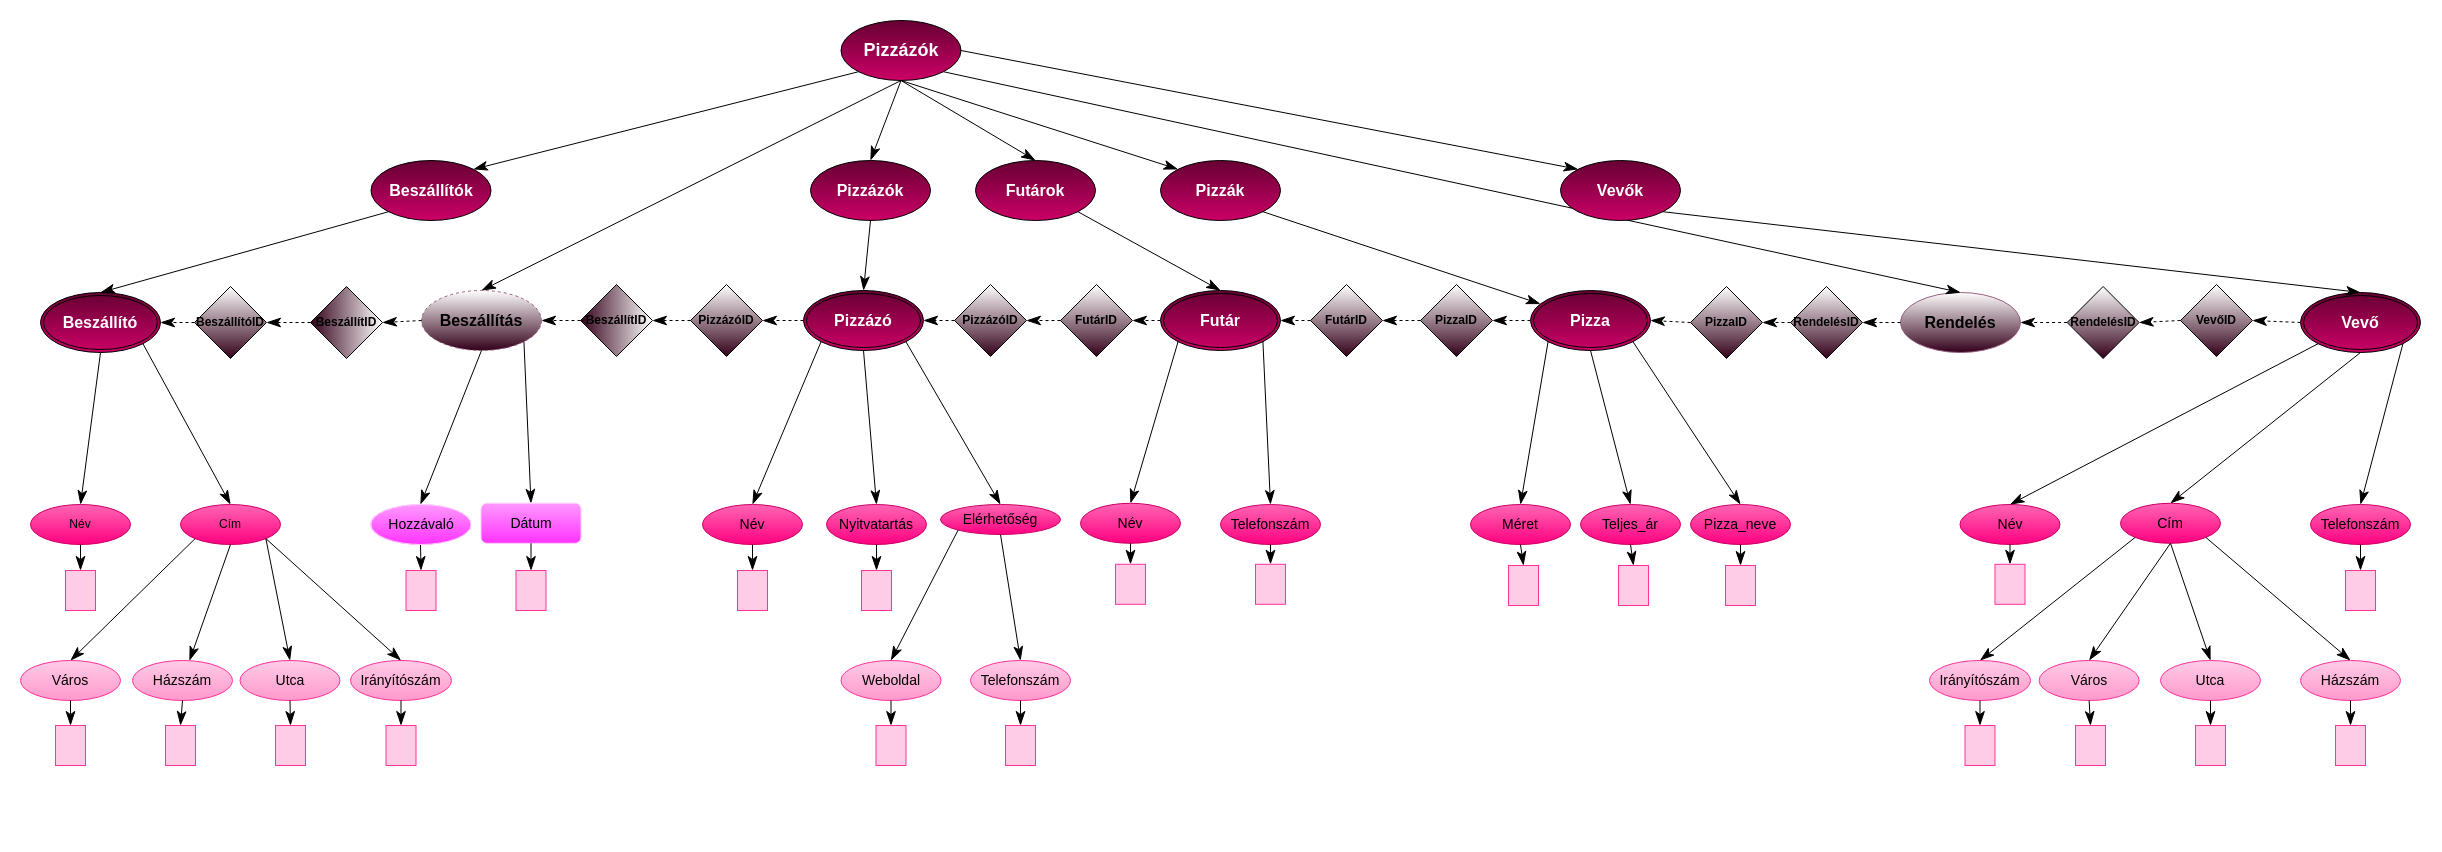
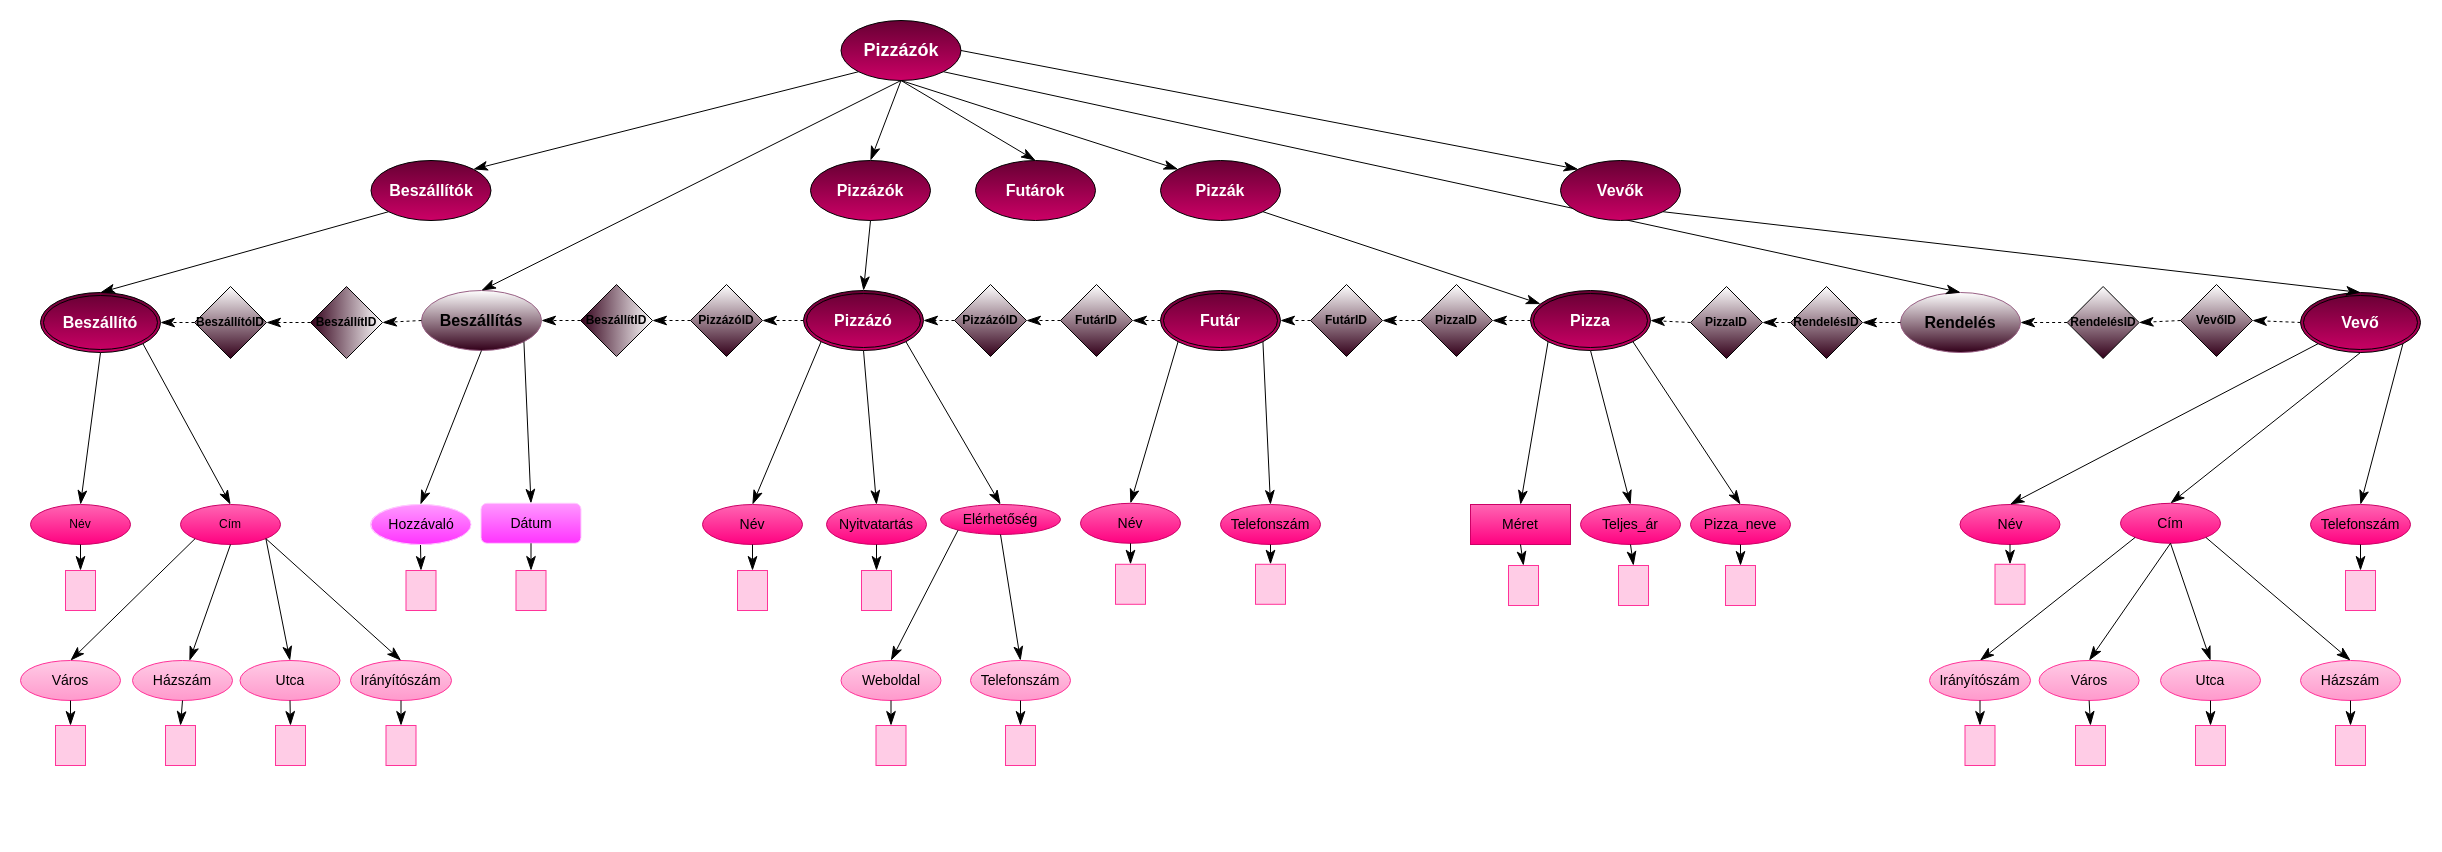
- <mxCell id="136" value="" style="endArrow=classicThin;endFill=1;endSize=12;html=1;rounded=0;fontColor=#000000;exitX=1;exitY=1;exitDx=0;exitDy=0;strokeWidth=1;entryX=0.5;entryY=0;entryDx=0;entryDy=0;" parent="1" source="134" target="135" edge="1"><mxGeometry width="160" relative="1" as="geometry"><mxPoint x="1122.926" y="220.003" as="sourcePoint" /><mxPoint x="1090.5" y="178.79" as="targetPoint" /></mxGeometry></mxCell>
- <mxCell id="19" value="&lt;font style=&quot;font-size: 16px;&quot;&gt;&lt;b style=&quot;font-size: 16px;&quot;&gt;Beszállítás&lt;/b&gt;&lt;/font&gt;" style="ellipse;whiteSpace=wrap;html=1;align=center;rounded=0;shadow=0;fillColor=#FFFFFF;gradientColor=#33001A;gradientDirection=south;strokeColor=#996185;fontColor=#000000;fontSize=16;dashed=1;" parent="1" vertex="1"><mxGeometry x="421" y="290" width="120" height="60" as="geometry" /></mxCell>
+ <mxCell id="19" value="&lt;font style=&quot;font-size: 16px;&quot;&gt;&lt;b style=&quot;font-size: 16px;&quot;&gt;Beszállítás&lt;/b&gt;&lt;/font&gt;" style="ellipse;whiteSpace=wrap;html=1;align=center;rounded=0;shadow=0;fillColor=#FFFFFF;gradientColor=#33001A;gradientDirection=south;strokeColor=#996185;fontColor=#000000;fontSize=16;" parent="1" vertex="1"><mxGeometry x="421" y="290" width="120" height="60" as="geometry" /></mxCell>
- <mxCell id="75" value="Méret" style="ellipse;whiteSpace=wrap;html=1;rounded=0;shadow=0;strokeColor=#CC0066;fillColor=#FF66B3;gradientDirection=south;gradientColor=#FF0080;fontSize=14;" parent="1" vertex="1"><mxGeometry x="1470" y="504" width="100" height="40" as="geometry" /></mxCell>
+ <mxCell id="75" value="Méret" style="whiteSpace=wrap;html=1;shadow=0;strokeColor=#CC0066;fillColor=#FF66B3;gradientDirection=south;gradientColor=#FF0080;fontSize=14;rounded=0;" parent="1" vertex="1"><mxGeometry x="1470" y="504" width="100" height="40" as="geometry" /></mxCell>
